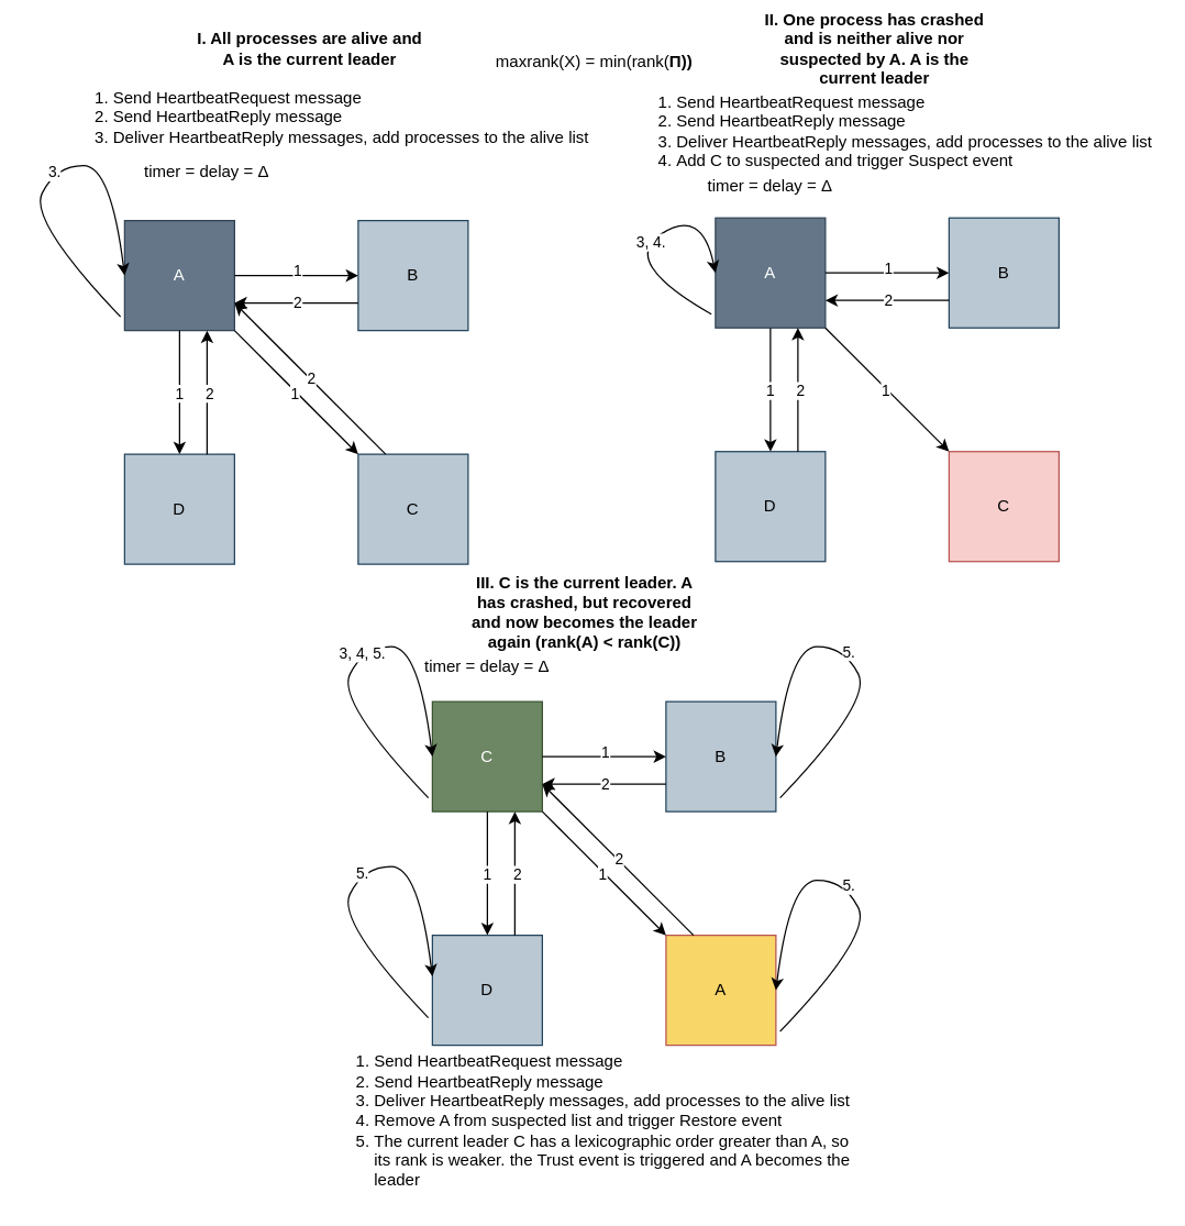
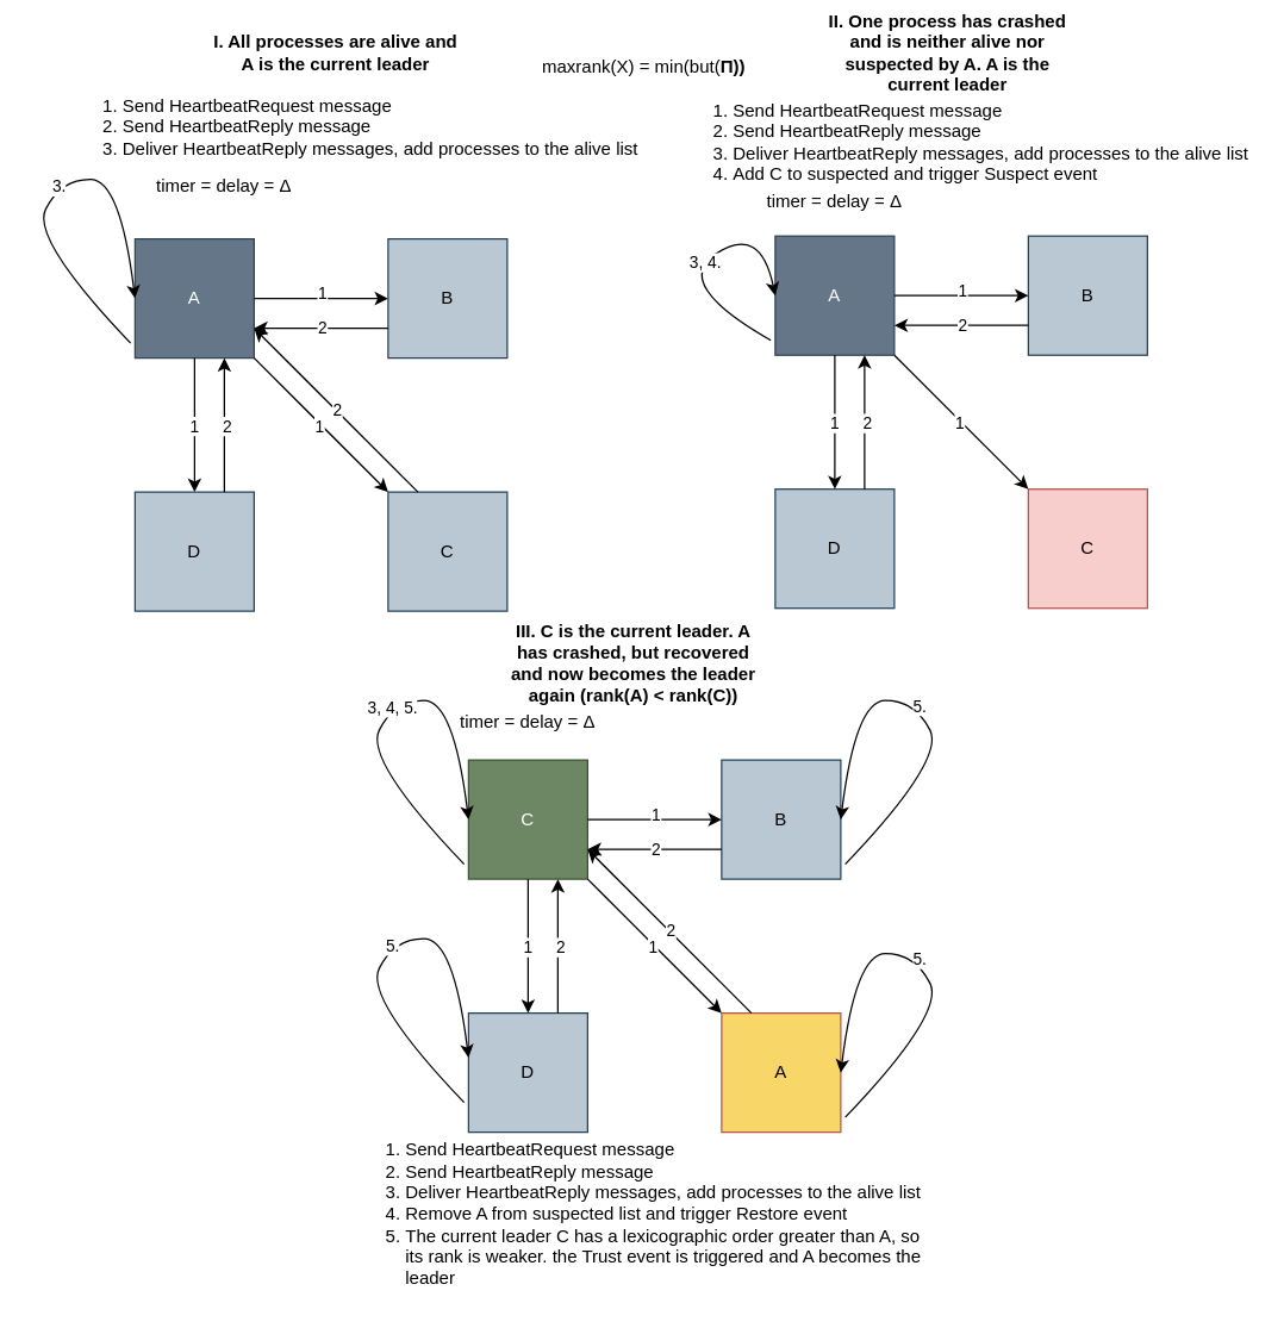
- <mxCell id="63" value="maxrank(X) = min(rank(&lt;b&gt;Π))&lt;/b&gt;" style="text;html=1;strokeColor=none;fillColor=none;align=center;verticalAlign=middle;whiteSpace=wrap;rounded=0;" parent="1" vertex="1"><mxGeometry x="334" y="30" width="196" height="30" as="geometry" /></mxCell>
+ <mxCell id="63" value="maxrank(X) = min(but(&lt;b&gt;Π))&lt;/b&gt;" style="text;html=1;strokeColor=none;fillColor=none;align=center;verticalAlign=middle;whiteSpace=wrap;rounded=0;" parent="1" vertex="1"><mxGeometry x="334" y="30" width="196" height="30" as="geometry" /></mxCell>
